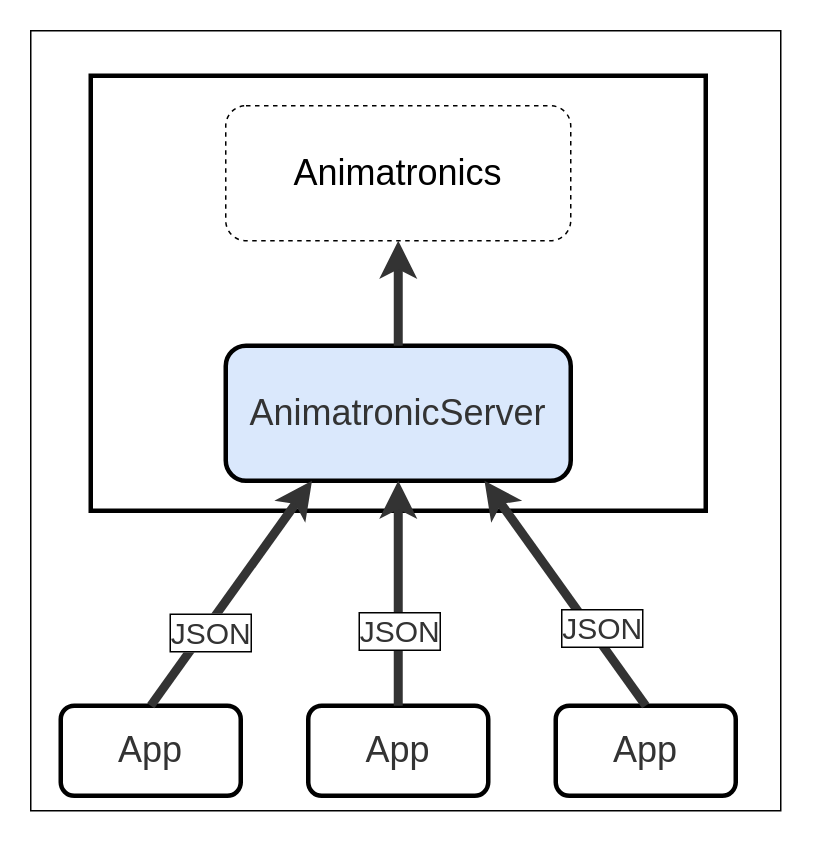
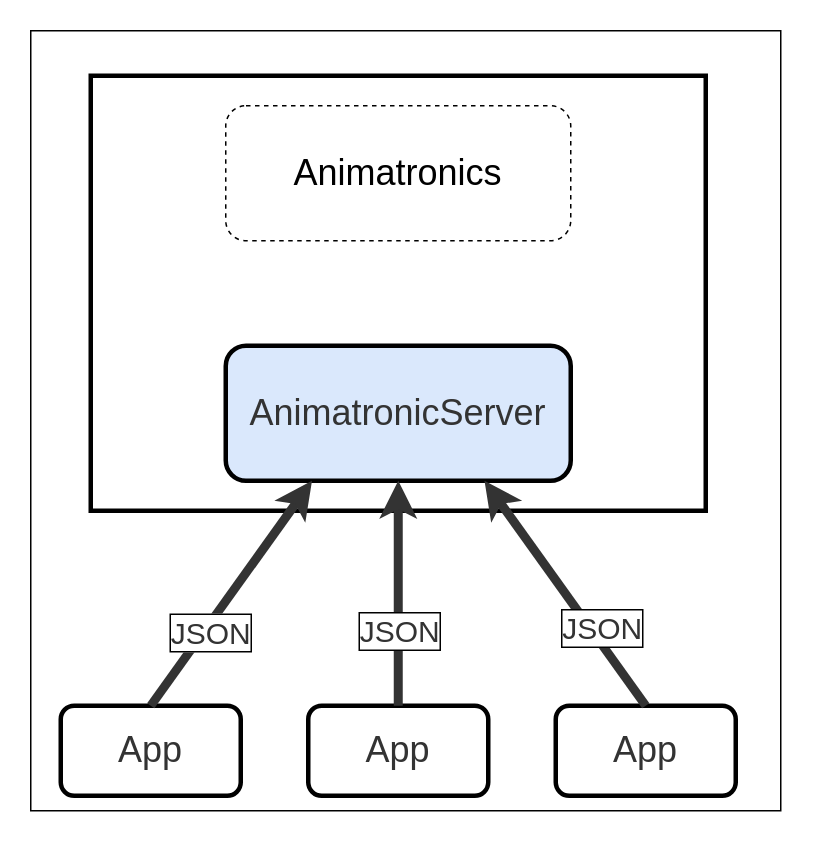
- <mxCell id="6" value="" style="edgeStyle=none;html=1;fontSize=24;strokeWidth=6;strokeColor=#333333;" parent="1" source="4" target="5" edge="1"><mxGeometry relative="1" as="geometry" /></mxCell>
